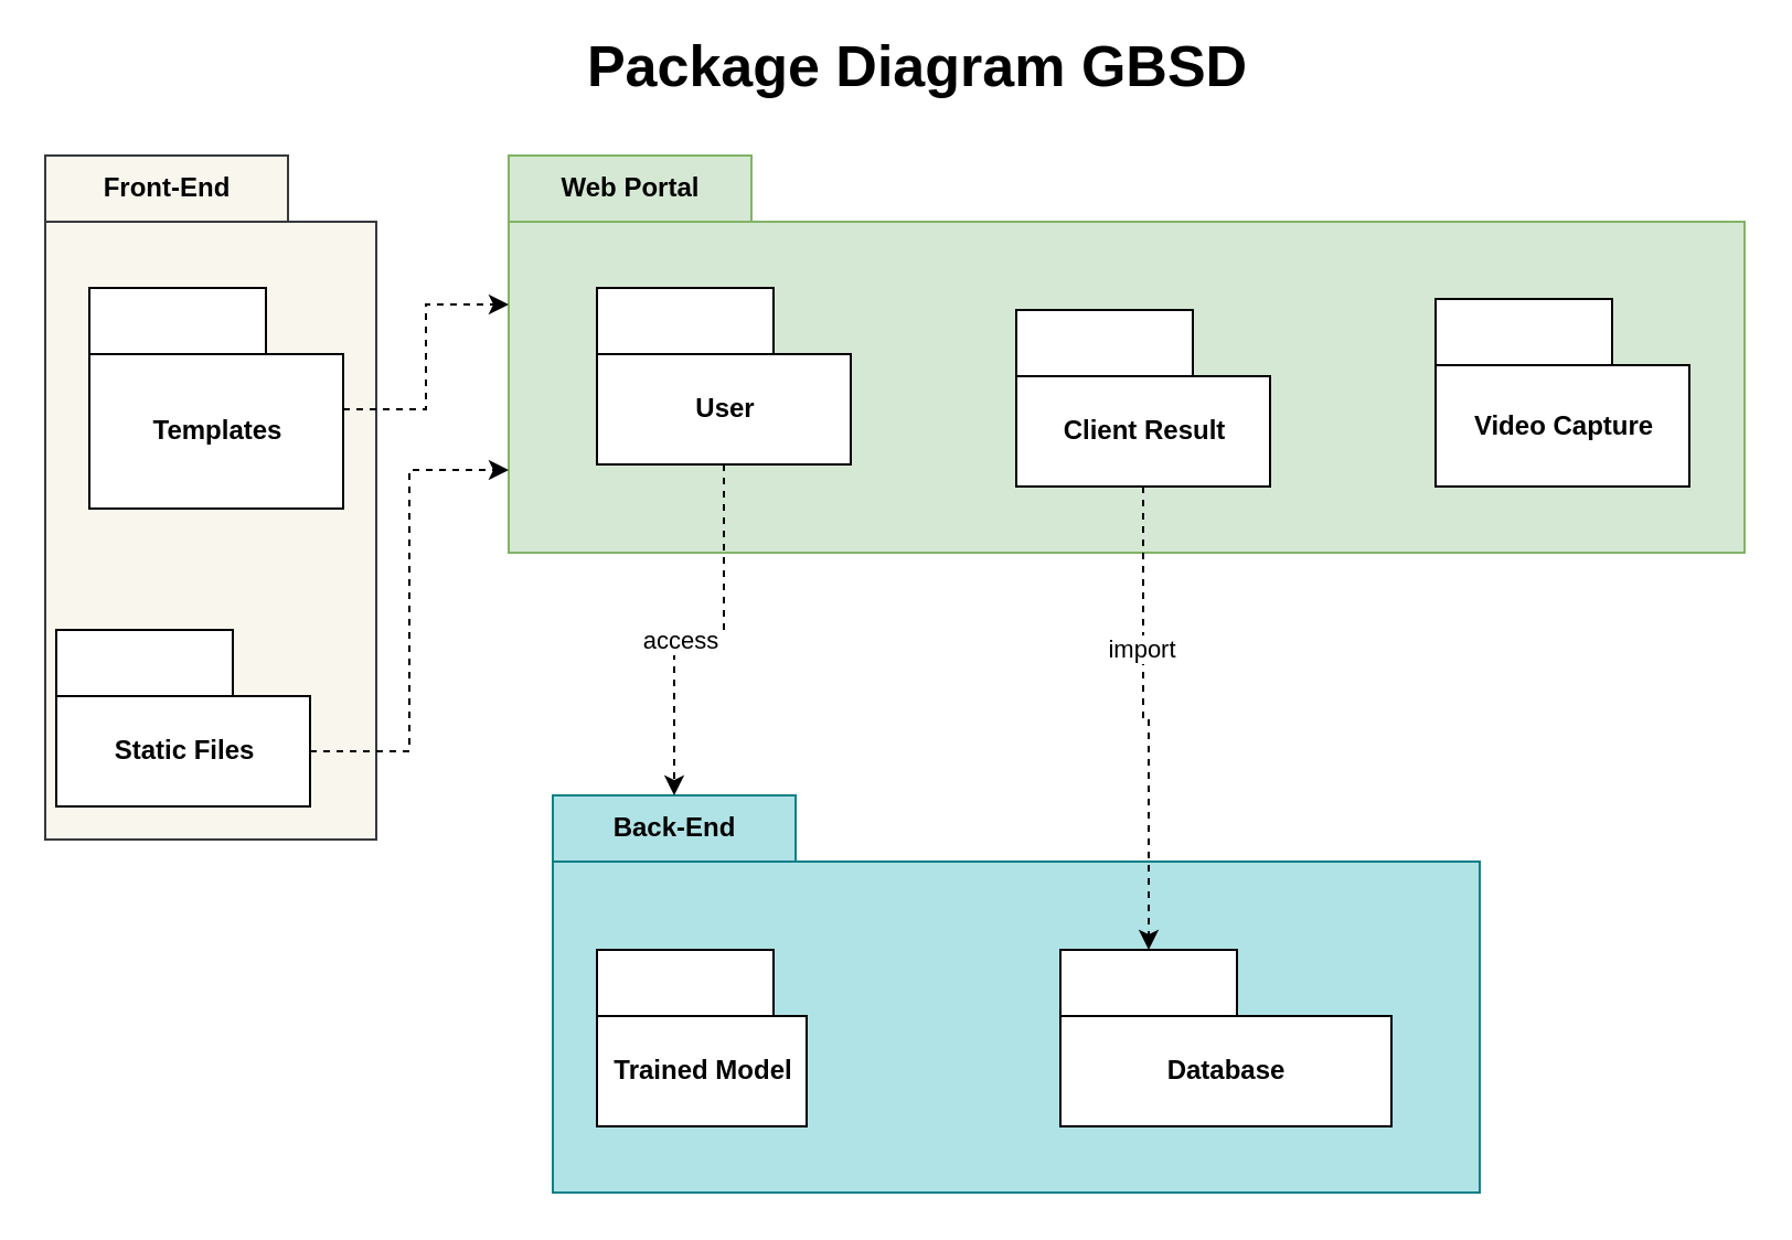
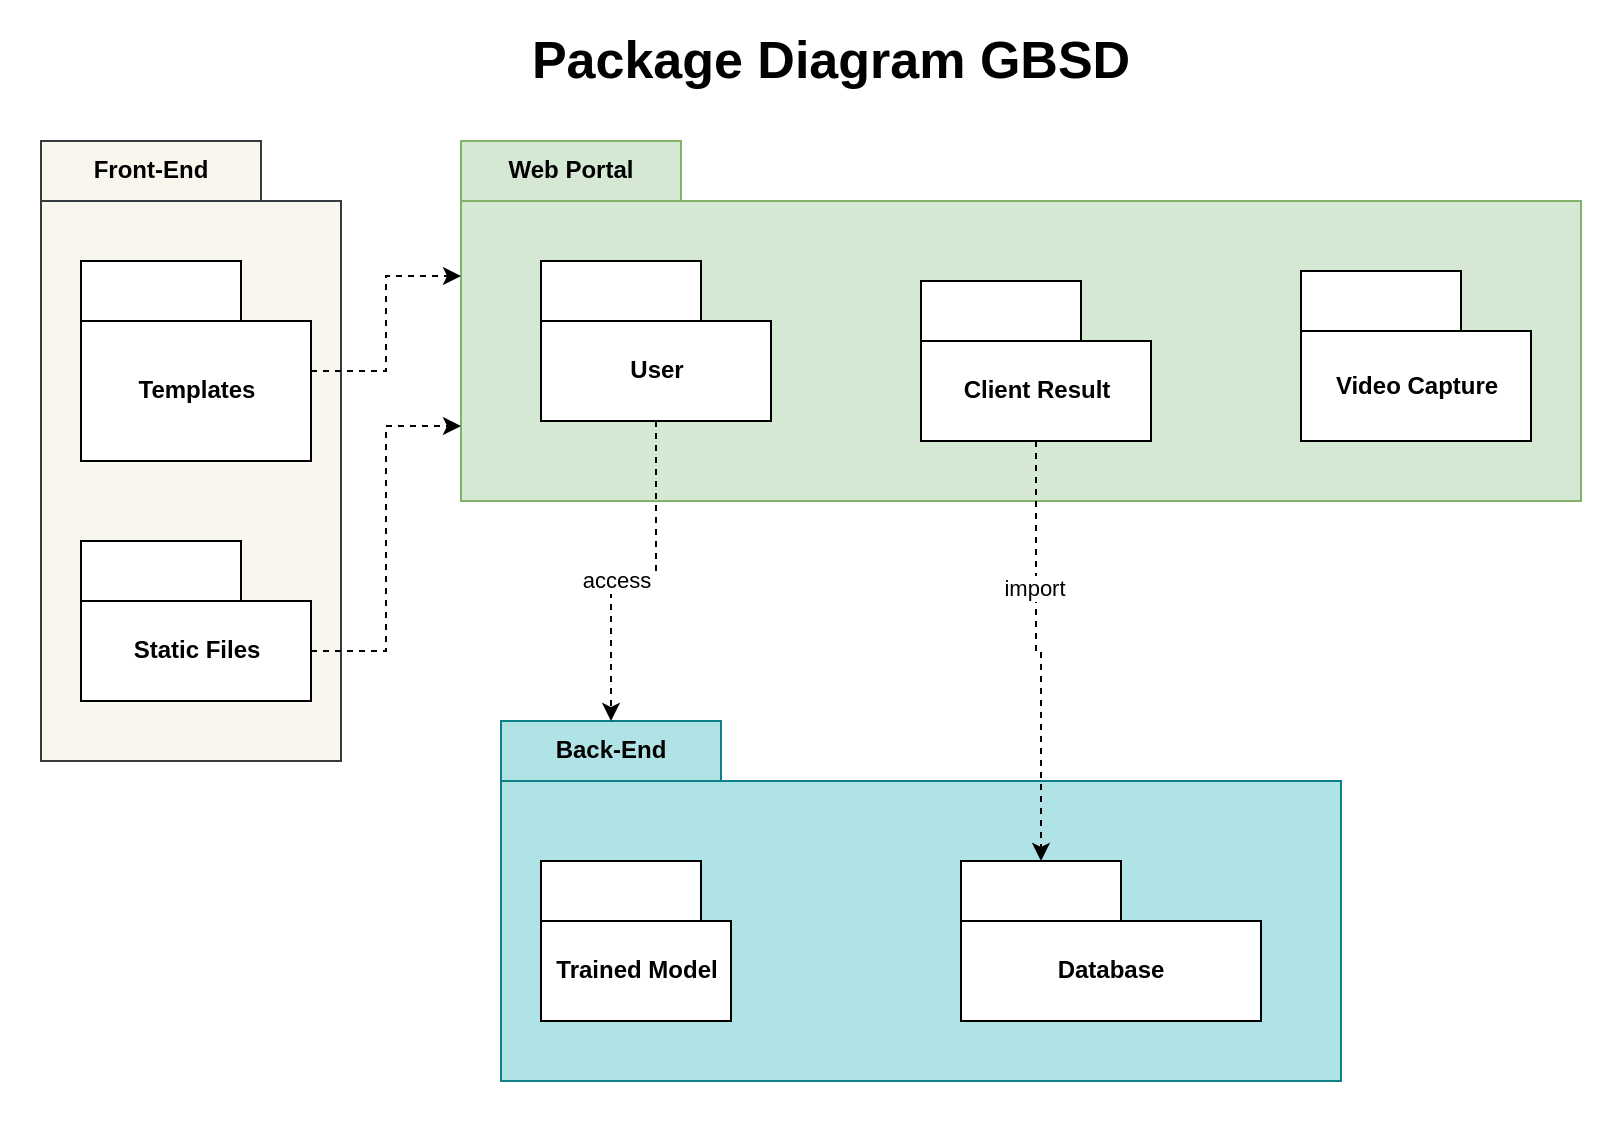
- <mxCell id="13" value="Static Files" style="shape=folder;fontStyle=1;tabWidth=80;tabHeight=30;tabPosition=left;html=1;boundedLbl=1;" vertex="1" parent="1"><mxGeometry x="25" y="285" width="115" height="80" as="geometry" /></mxCell>
+ <mxCell id="13" value="Static Files" style="shape=folder;fontStyle=1;tabWidth=80;tabHeight=30;tabPosition=left;html=1;boundedLbl=1;" vertex="1" parent="1"><mxGeometry x="40" y="270" width="115" height="80" as="geometry" /></mxCell>
